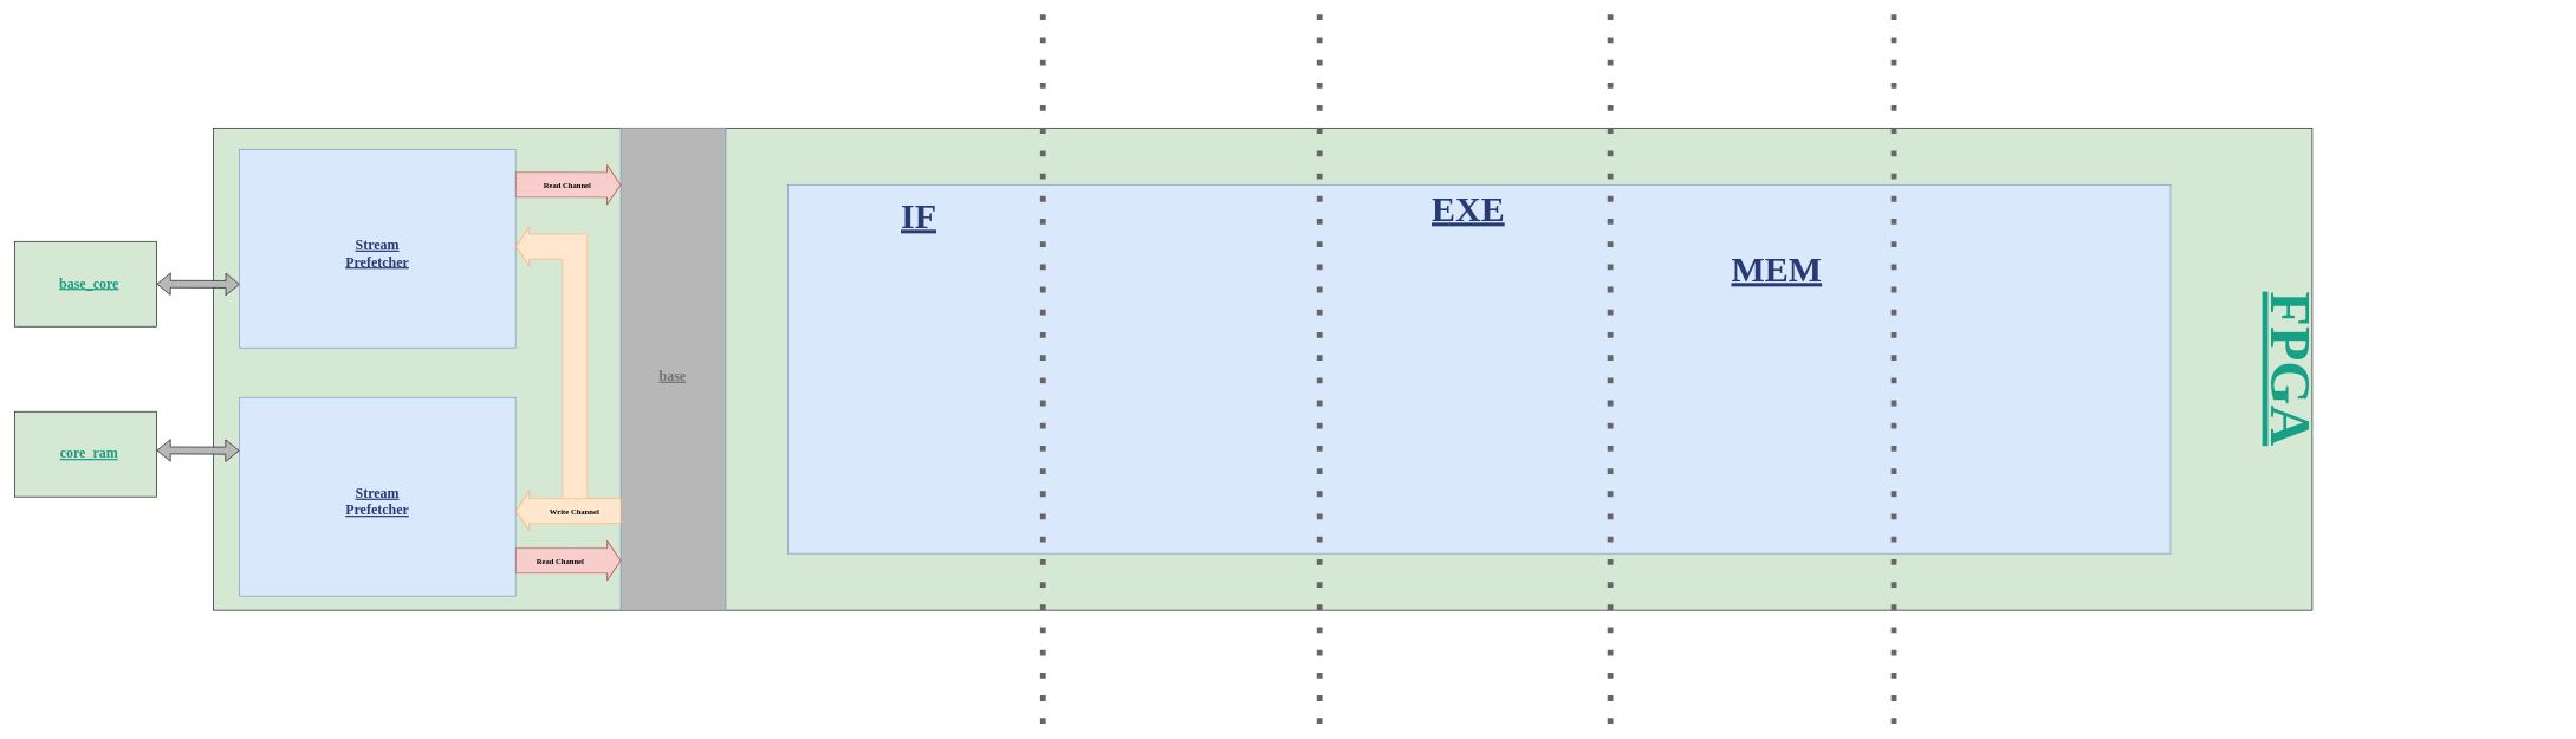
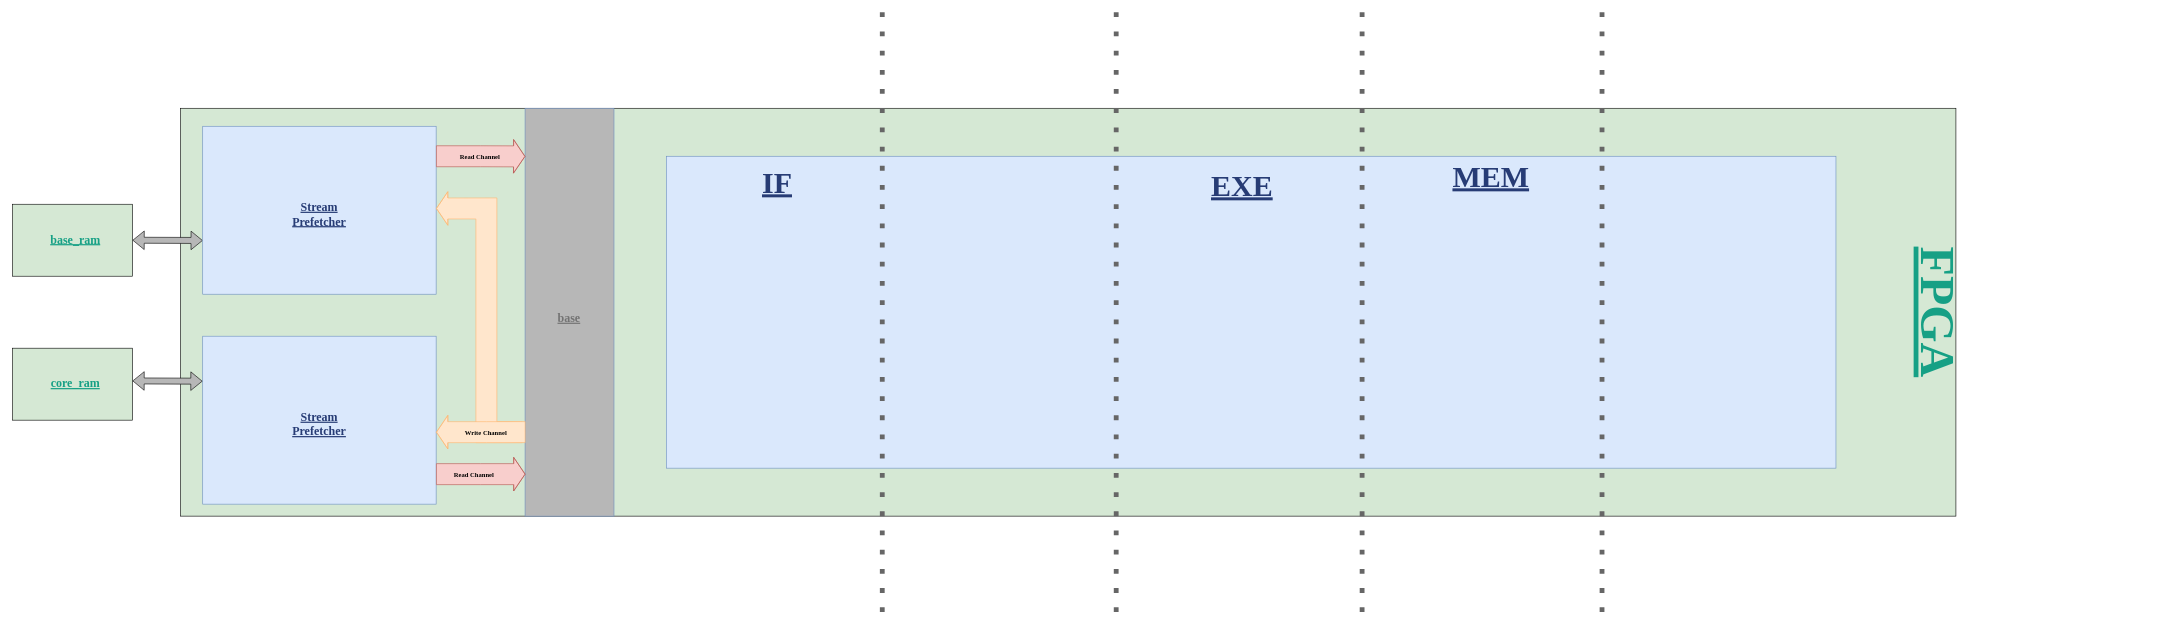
- <mxCell id="18" value="&lt;font face=&quot;Comic Sans MS&quot; style=&quot;font-size: 50px;&quot;&gt;&lt;b style=&quot;font-size: 50px;&quot;&gt;&lt;u style=&quot;font-size: 50px;&quot;&gt;EXE&lt;/u&gt;&lt;/b&gt;&lt;/font&gt;" style="text;align=center;html=1;verticalAlign=middle;whiteSpace=wrap;rounded=0;fontColor=#273c75;fontSize=50;" parent="13" vertex="1"><mxGeometry x="890" width="140" height="65" as="geometry" /></mxCell>
+ <mxCell id="18" value="&lt;font face=&quot;Comic Sans MS&quot; style=&quot;font-size: 50px;&quot;&gt;&lt;b style=&quot;font-size: 50px;&quot;&gt;&lt;u style=&quot;font-size: 50px;&quot;&gt;EXE&lt;/u&gt;&lt;/b&gt;&lt;/font&gt;" style="text;align=center;html=1;verticalAlign=middle;whiteSpace=wrap;rounded=0;fontColor=#273c75;fontSize=50;" parent="13" vertex="1"><mxGeometry x="890" y="15" width="140" height="65" as="geometry" /></mxCell>
- <mxCell id="19" value="&lt;font face=&quot;Comic Sans MS&quot; style=&quot;font-size: 50px;&quot;&gt;&lt;b style=&quot;font-size: 50px;&quot;&gt;&lt;u style=&quot;font-size: 50px;&quot;&gt;MEM&lt;/u&gt;&lt;/b&gt;&lt;/font&gt;" style="text;align=center;html=1;verticalAlign=middle;whiteSpace=wrap;rounded=0;fontColor=#273c75;fontSize=50;" parent="13" vertex="1"><mxGeometry x="1325" y="85" width="140" height="65" as="geometry" /></mxCell>
+ <mxCell id="19" value="&lt;font face=&quot;Comic Sans MS&quot; style=&quot;font-size: 50px;&quot;&gt;&lt;b style=&quot;font-size: 50px;&quot;&gt;&lt;u style=&quot;font-size: 50px;&quot;&gt;MEM&lt;/u&gt;&lt;/b&gt;&lt;/font&gt;" style="text;align=center;html=1;verticalAlign=middle;whiteSpace=wrap;rounded=0;fontColor=#273c75;fontSize=50;" parent="13" vertex="1"><mxGeometry x="1305" width="140" height="65" as="geometry" /></mxCell>
- <mxCell id="4" value="&lt;font face=&quot;Comic Sans MS&quot; style=&quot;font-size: 20px;&quot;&gt;&lt;b&gt;&lt;u&gt;base_core&lt;/u&gt;&lt;/b&gt;&lt;/font&gt;" style="text;align=center;html=1;verticalAlign=middle;whiteSpace=wrap;rounded=0;fontColor=#16a085;" parent="2" vertex="1"><mxGeometry y="59.583" width="210.0" height="16.25" as="geometry" /></mxCell>
+ <mxCell id="4" value="&lt;font face=&quot;Comic Sans MS&quot; style=&quot;font-size: 20px;&quot;&gt;&lt;b&gt;&lt;u&gt;base_ram&lt;/u&gt;&lt;/b&gt;&lt;/font&gt;" style="text;align=center;html=1;verticalAlign=middle;whiteSpace=wrap;rounded=0;fontColor=#16a085;" parent="2" vertex="1"><mxGeometry y="59.583" width="210.0" height="16.25" as="geometry" /></mxCell>
